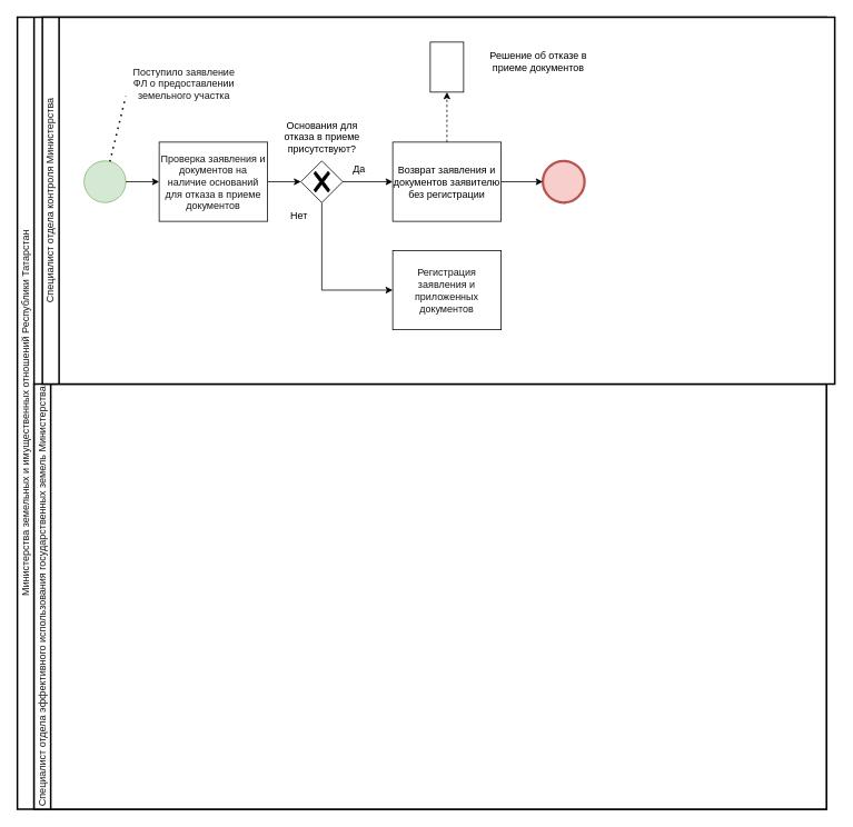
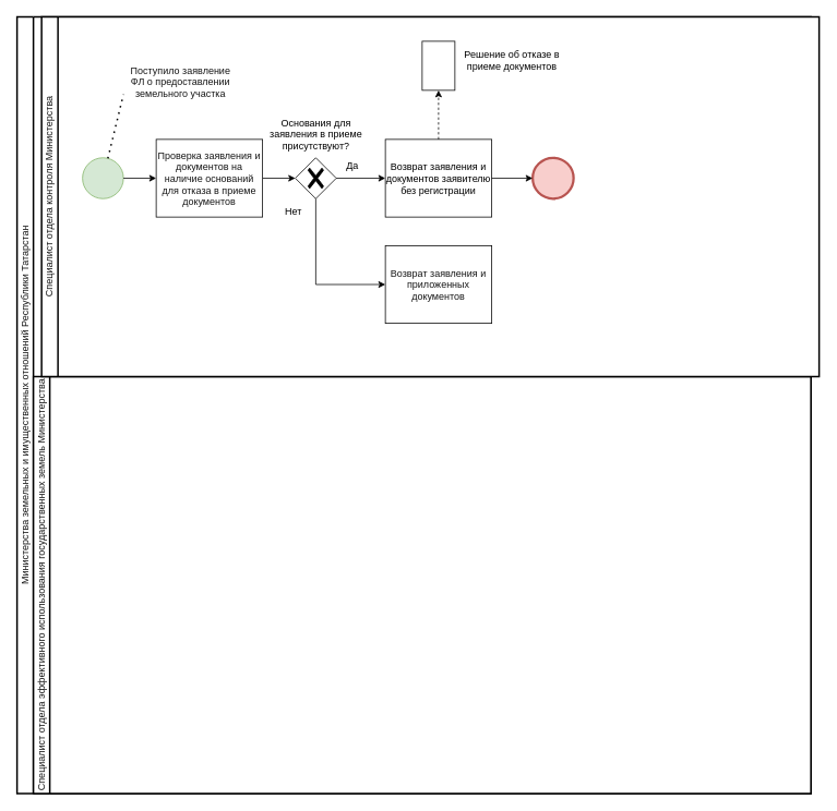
- <mxCell id="23" value="&lt;span style=&quot;line-height: 107%; font-family: Calibri, sans-serif;&quot;&gt;&lt;font&gt;Решение об отказе в приеме документов&lt;/font&gt;&lt;/span&gt;" style="text;html=1;align=center;verticalAlign=middle;whiteSpace=wrap;rounded=0;" vertex="1" parent="4"><mxGeometry x="525" y="30" width="140" height="45" as="geometry" /></mxCell>
+ <mxCell id="23" value="&lt;span style=&quot;line-height: 107%; font-family: Calibri, sans-serif;&quot;&gt;&lt;font&gt;Решение об отказе в приеме документов&lt;/font&gt;&lt;/span&gt;" style="text;html=1;align=center;verticalAlign=middle;whiteSpace=wrap;rounded=0;" vertex="1" parent="4"><mxGeometry x="505" y="30" width="140" height="45" as="geometry" /></mxCell>
- <mxCell id="13" value="Основания для отказа в приеме присутствуют?" style="text;html=1;align=center;verticalAlign=middle;whiteSpace=wrap;rounded=0;" vertex="1" parent="4"><mxGeometry x="277.5" y="120" width="115" height="47.5" as="geometry" /></mxCell>
+ <mxCell id="13" value="Основания для заявления в приеме присутствуют?" style="text;html=1;align=center;verticalAlign=middle;whiteSpace=wrap;rounded=0;" vertex="1" parent="4"><mxGeometry x="277.5" y="120" width="115" height="47.5" as="geometry" /></mxCell>
- <mxCell id="11" value="&lt;span style=&quot;color: rgb(22, 22, 22); font-family: Arial, sans-serif; background-color: rgb(255, 255, 255);&quot;&gt;&lt;font&gt;Регистрация заявления и приложенных документов&lt;/font&gt;&lt;/span&gt;" style="points=[[0.25,0,0],[0.5,0,0],[0.75,0,0],[1,0.25,0],[1,0.5,0],[1,0.75,0],[0.75,1,0],[0.5,1,0],[0.25,1,0],[0,0.75,0],[0,0.5,0],[0,0.25,0]];shape=mxgraph.bpmn.task2;whiteSpace=wrap;rectStyle=rounded;size=10;html=1;container=1;expand=0;collapsible=0;taskMarker=abstract;" vertex="1" parent="4"><mxGeometry x="420" y="280" width="130" height="95" as="geometry" /></mxCell>
+ <mxCell id="11" value="&lt;span style=&quot;color: rgb(22, 22, 22); font-family: Arial, sans-serif; background-color: rgb(255, 255, 255);&quot;&gt;&lt;font&gt;Возврат заявления и приложенных документов&lt;/font&gt;&lt;/span&gt;" style="points=[[0.25,0,0],[0.5,0,0],[0.75,0,0],[1,0.25,0],[1,0.5,0],[1,0.75,0],[0.75,1,0],[0.5,1,0],[0.25,1,0],[0,0.75,0],[0,0.5,0],[0,0.25,0]];shape=mxgraph.bpmn.task2;whiteSpace=wrap;rectStyle=rounded;size=10;html=1;container=1;expand=0;collapsible=0;taskMarker=abstract;" vertex="1" parent="4"><mxGeometry x="420" y="280" width="130" height="95" as="geometry" /></mxCell>
